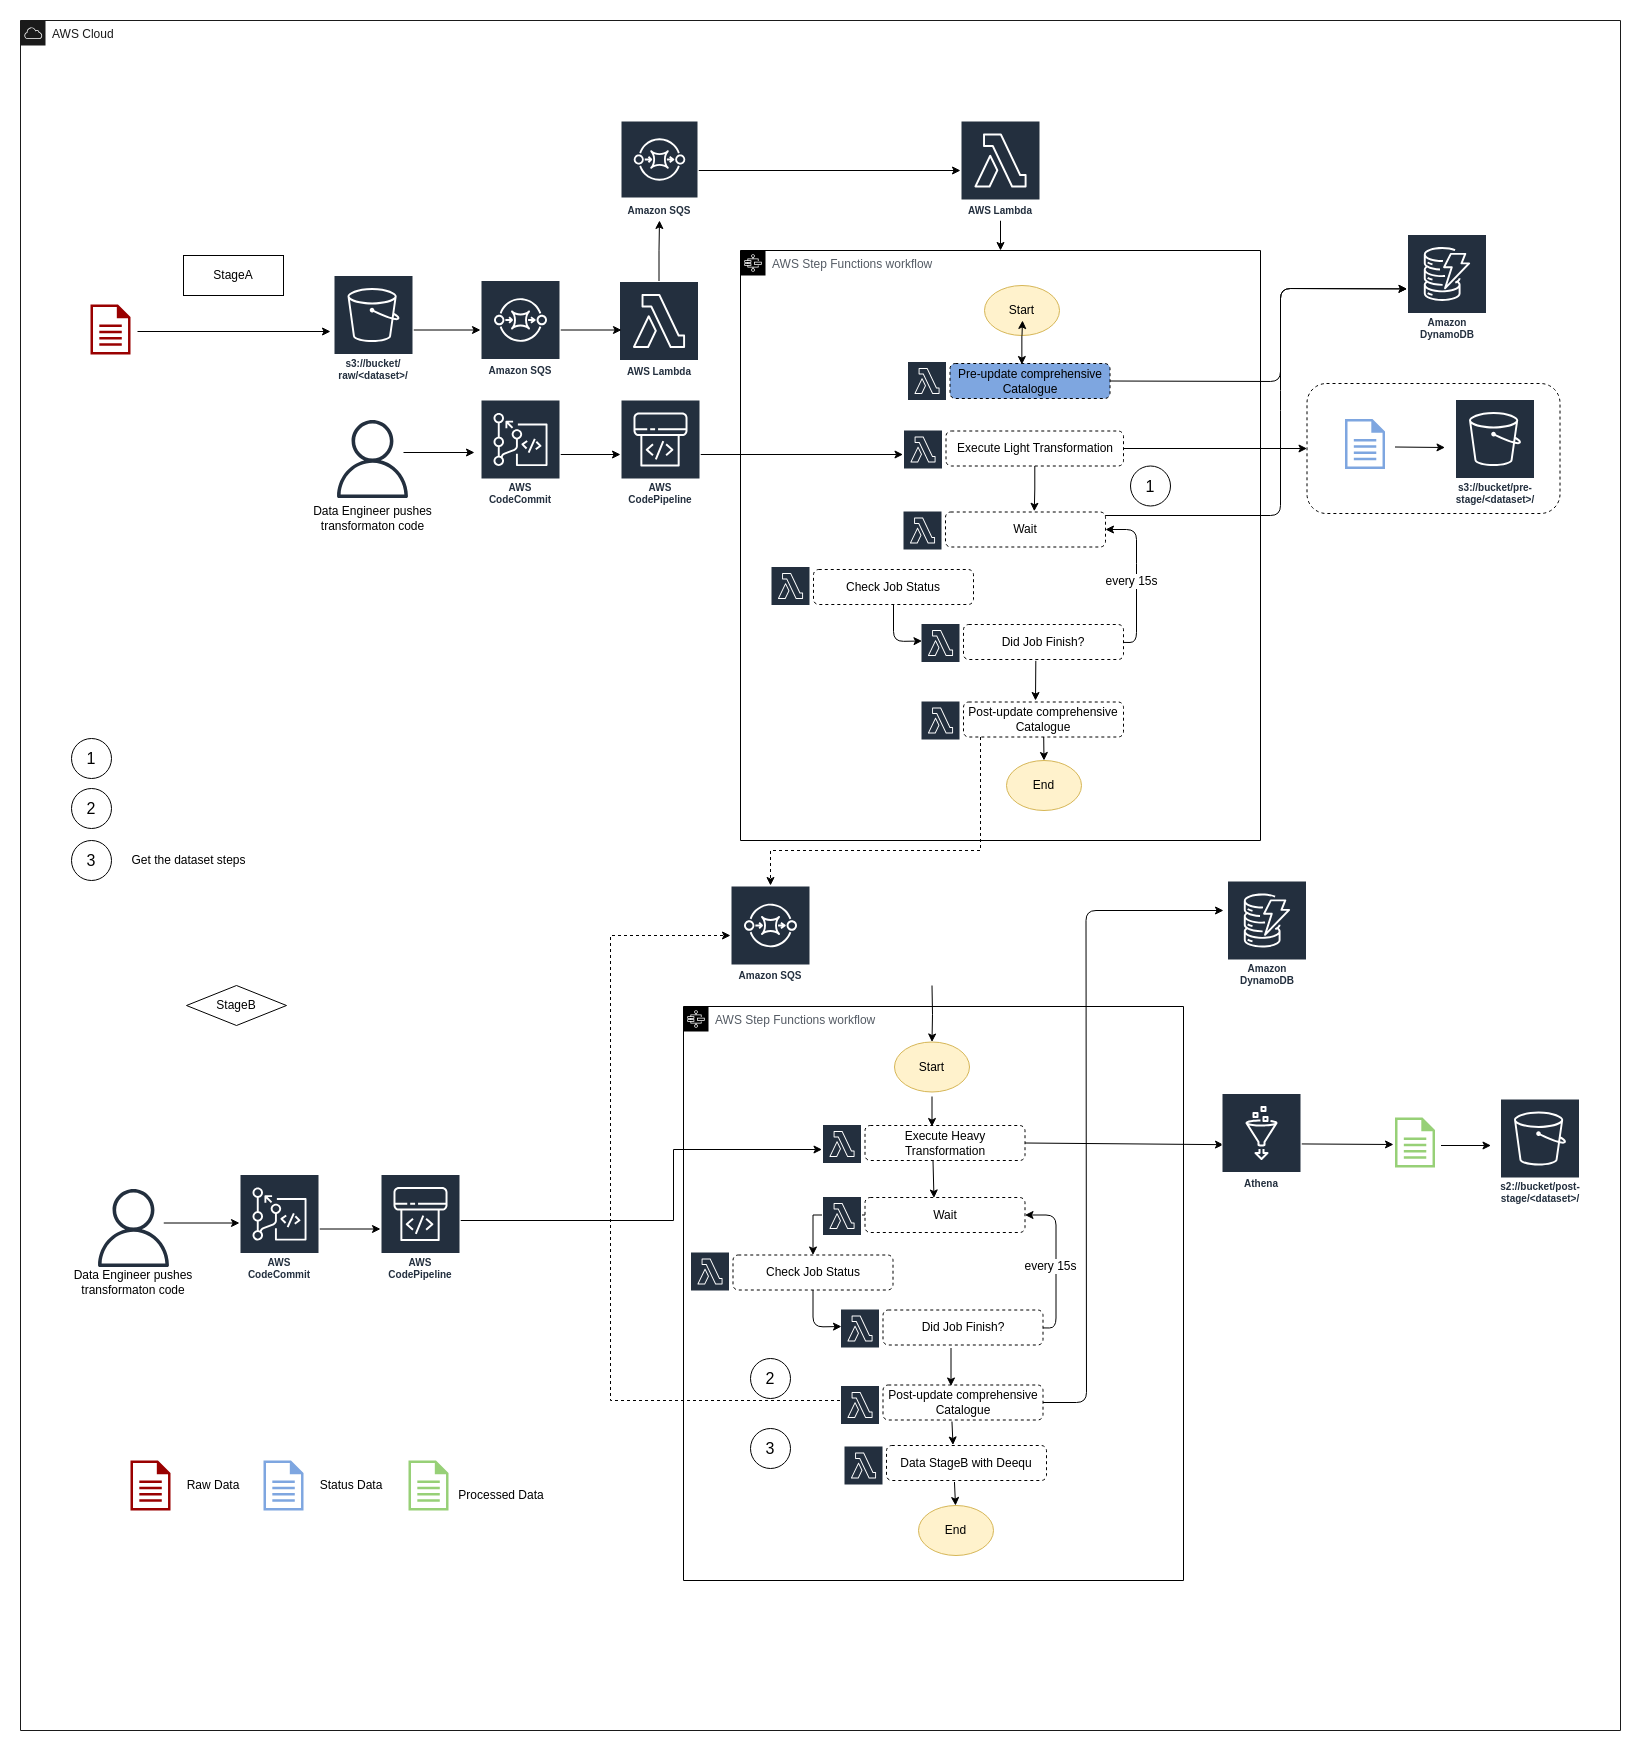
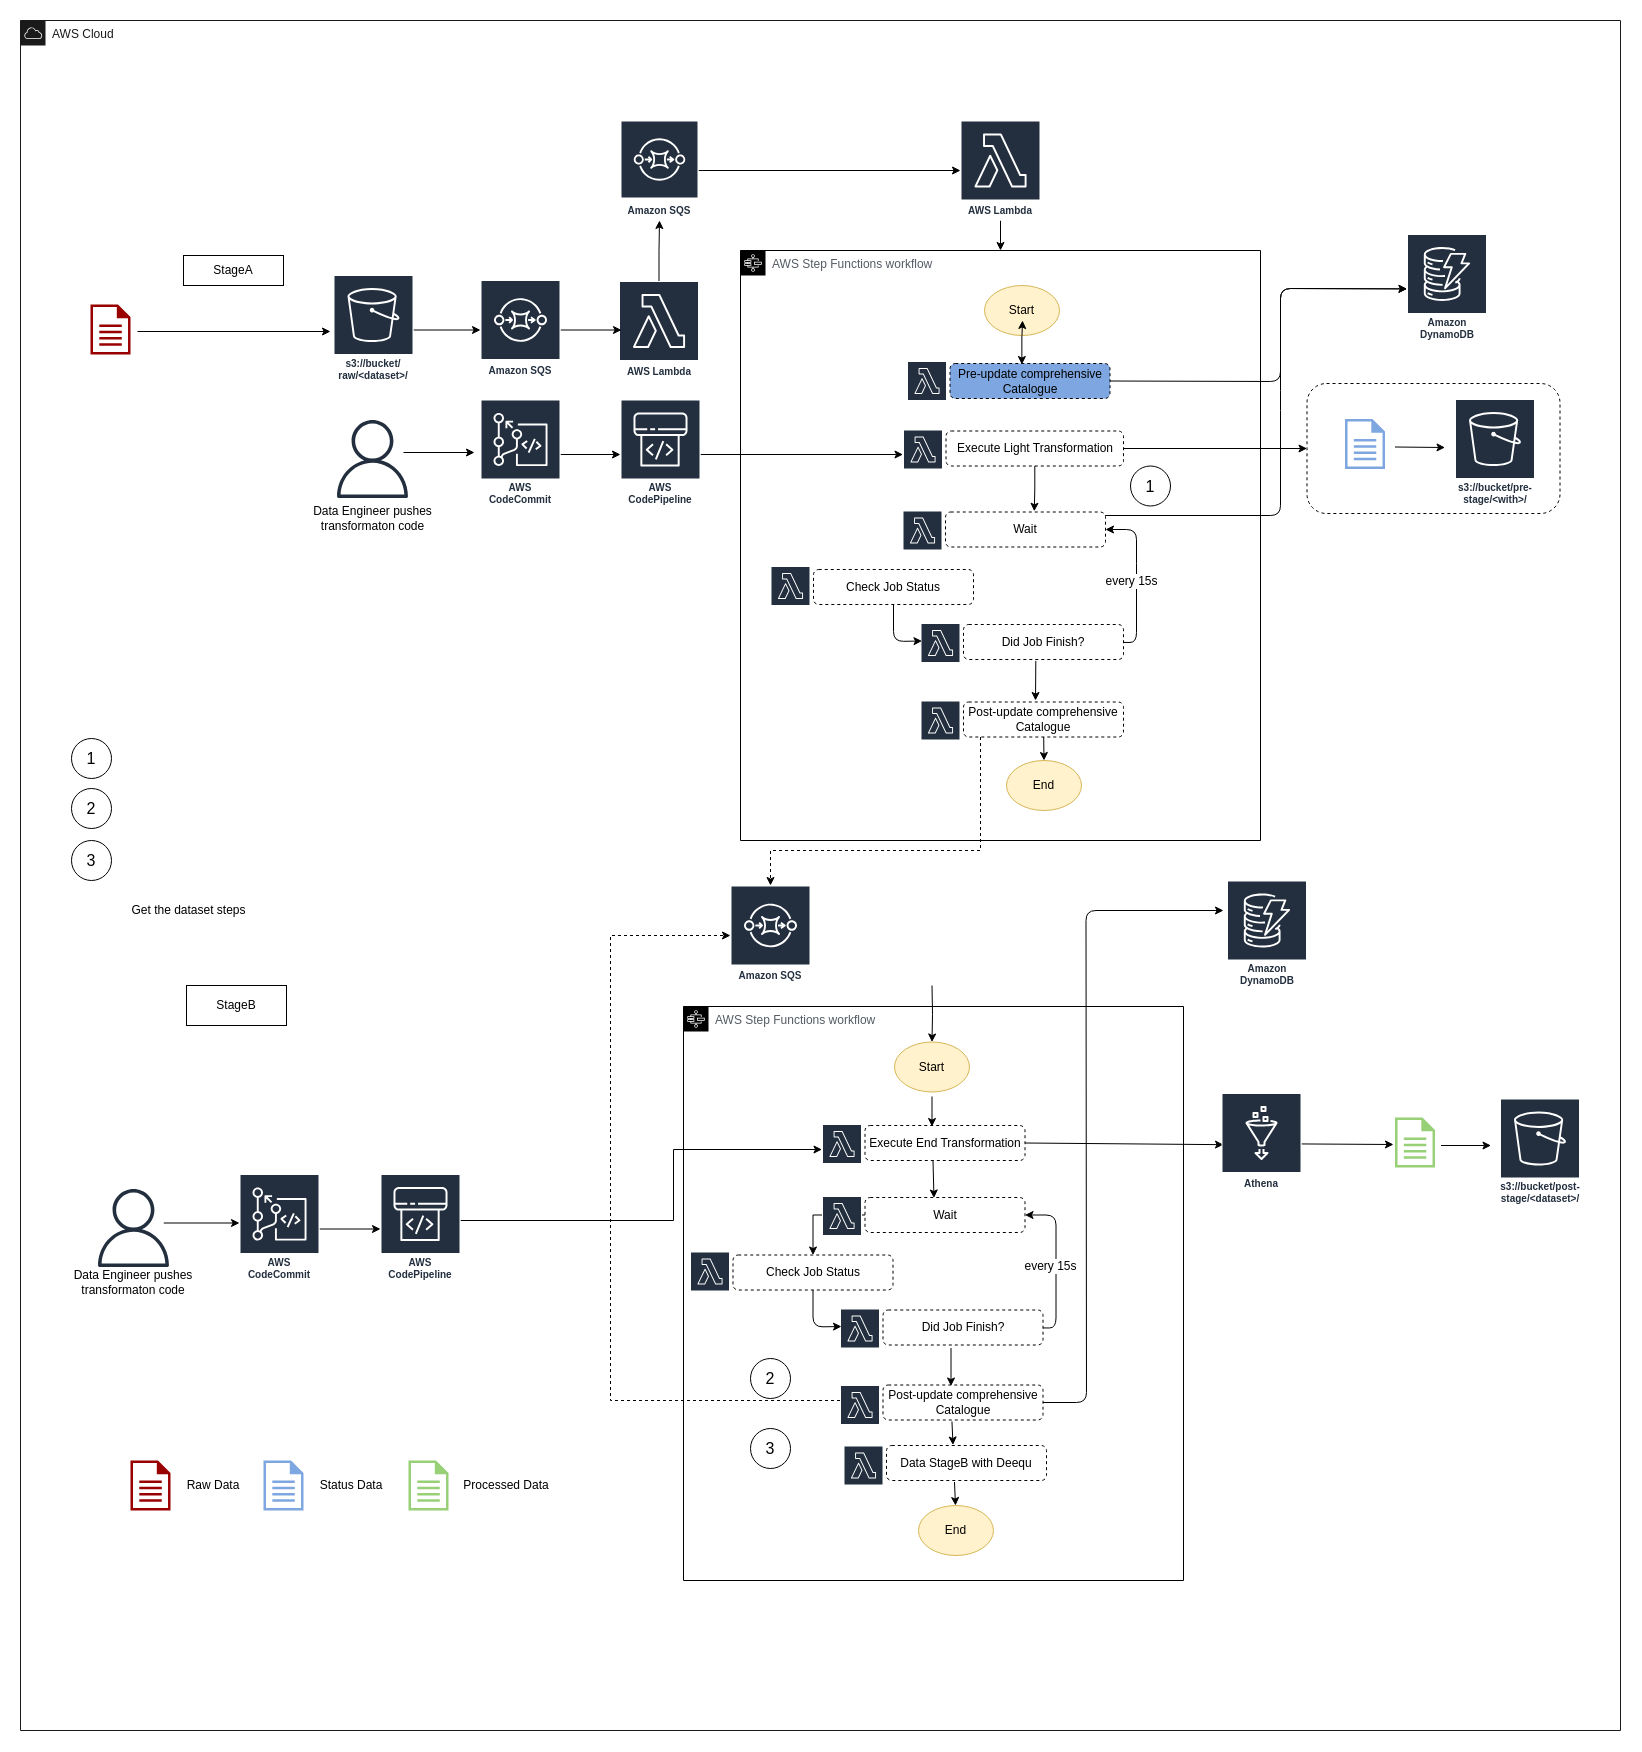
- <mxCell id="41" value="StageA" style="rounded=0;whiteSpace=wrap;html=1;strokeColor=#000000;fillColor=none;" parent="1" vertex="1"><mxGeometry x="183" y="255" width="100" height="40" as="geometry" /></mxCell>
+ <mxCell id="41" value="StageA" style="rounded=0;whiteSpace=wrap;html=1;strokeColor=#000000;fillColor=none;" parent="1" vertex="1"><mxGeometry x="183" y="255" width="100" height="30" as="geometry" /></mxCell>
- <mxCell id="21" value="s3://bucket/pre-stage/&amp;lt;dataset&amp;gt;/" style="outlineConnect=0;fontColor=#232F3E;gradientColor=none;strokeColor=#ffffff;fillColor=#232F3E;dashed=0;verticalLabelPosition=middle;verticalAlign=bottom;align=center;html=1;whiteSpace=wrap;fontSize=10;fontStyle=1;spacing=3;shape=mxgraph.aws4.productIcon;prIcon=mxgraph.aws4.s3;" parent="1" vertex="1"><mxGeometry x="1454.5" y="398.5" width="80" height="110" as="geometry" /></mxCell>
+ <mxCell id="21" value="s3://bucket/pre-stage/&amp;lt;with&amp;gt;/" style="outlineConnect=0;fontColor=#232F3E;gradientColor=none;strokeColor=#ffffff;fillColor=#232F3E;dashed=0;verticalLabelPosition=middle;verticalAlign=bottom;align=center;html=1;whiteSpace=wrap;fontSize=10;fontStyle=1;spacing=3;shape=mxgraph.aws4.productIcon;prIcon=mxgraph.aws4.s3;" parent="1" vertex="1"><mxGeometry x="1454.5" y="398.5" width="80" height="110" as="geometry" /></mxCell>
- <mxCell id="115" value="Get the dataset steps" style="text;html=1;strokeColor=none;fillColor=none;align=center;verticalAlign=middle;whiteSpace=wrap;rounded=0;" parent="1" vertex="1"><mxGeometry x="123" y="850" width="131" height="20" as="geometry" /></mxCell>
+ <mxCell id="115" value="Get the dataset steps" style="text;html=1;strokeColor=none;fillColor=none;align=center;verticalAlign=middle;whiteSpace=wrap;rounded=0;" parent="1" vertex="1"><mxGeometry x="123" y="900" width="131" height="20" as="geometry" /></mxCell>
- <mxCell id="42" value="StageB" style="rhombus;whiteSpace=wrap;html=1;strokeColor=#000000;fillColor=none;" parent="1" vertex="1"><mxGeometry x="186" y="985" width="100" height="40" as="geometry" /></mxCell>
+ <mxCell id="42" value="StageB" style="rounded=0;whiteSpace=wrap;html=1;strokeColor=#000000;fillColor=none;" parent="1" vertex="1"><mxGeometry x="186" y="985" width="100" height="40" as="geometry" /></mxCell>
- <mxCell id="29" value="Execute Heavy Transformation" style="rounded=1;whiteSpace=wrap;html=1;dashed=1;" parent="1" vertex="1"><mxGeometry x="864.5" y="1125" width="160" height="35" as="geometry" /></mxCell>
+ <mxCell id="29" value="Execute End Transformation" style="rounded=1;whiteSpace=wrap;html=1;dashed=1;" parent="1" vertex="1"><mxGeometry x="864.5" y="1125" width="160" height="35" as="geometry" /></mxCell>
- <mxCell id="37" value="s2://bucket/post-stage/&amp;lt;dataset&amp;gt;/" style="outlineConnect=0;fontColor=#232F3E;gradientColor=none;strokeColor=#ffffff;fillColor=#232F3E;dashed=0;verticalLabelPosition=middle;verticalAlign=bottom;align=center;html=1;whiteSpace=wrap;fontSize=10;fontStyle=1;spacing=3;shape=mxgraph.aws4.productIcon;prIcon=mxgraph.aws4.s3;" parent="1" vertex="1"><mxGeometry x="1499.5" y="1098" width="80" height="110" as="geometry" /></mxCell>
+ <mxCell id="37" value="s3://bucket/post-stage/&amp;lt;dataset&amp;gt;/" style="outlineConnect=0;fontColor=#232F3E;gradientColor=none;strokeColor=#ffffff;fillColor=#232F3E;dashed=0;verticalLabelPosition=middle;verticalAlign=bottom;align=center;html=1;whiteSpace=wrap;fontSize=10;fontStyle=1;spacing=3;shape=mxgraph.aws4.productIcon;prIcon=mxgraph.aws4.s3;" parent="1" vertex="1"><mxGeometry x="1499.5" y="1098" width="80" height="110" as="geometry" /></mxCell>
- <mxCell id="62" value="Processed Data" style="text;html=1;strokeColor=none;fillColor=none;align=center;verticalAlign=middle;whiteSpace=wrap;rounded=0;" parent="56" vertex="1"><mxGeometry x="326" y="25" width="90" height="20" as="geometry" /></mxCell>
+ <mxCell id="62" value="Processed Data" style="text;html=1;strokeColor=none;fillColor=none;align=center;verticalAlign=middle;whiteSpace=wrap;rounded=0;" parent="56" vertex="1"><mxGeometry x="331" y="15" width="90" height="20" as="geometry" /></mxCell>
